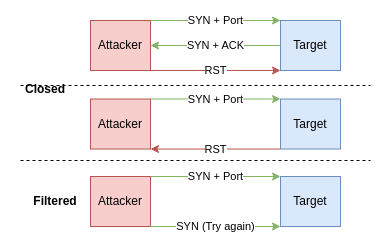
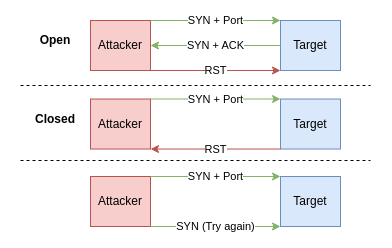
+ <mxCell id="7" value="Open" style="text;html=1;strokeColor=none;fillColor=none;align=center;verticalAlign=middle;whiteSpace=wrap;rounded=0;fontStyle=1" parent="1" vertex="1"><mxGeometry x="20" y="30" width="70" height="20" as="geometry" /></mxCell>
- <mxCell id="8" value="Closed" style="text;html=1;strokeColor=none;fillColor=none;align=center;verticalAlign=middle;whiteSpace=wrap;rounded=0;fontStyle=1" parent="1" vertex="1"><mxGeometry x="10" y="79" width="70" height="20" as="geometry" /></mxCell>
+ <mxCell id="8" value="Closed" style="text;html=1;strokeColor=none;fillColor=none;align=center;verticalAlign=middle;whiteSpace=wrap;rounded=0;fontStyle=1" parent="1" vertex="1"><mxGeometry x="20" y="109" width="70" height="20" as="geometry" /></mxCell>
- <mxCell id="9" value="Filtered" style="text;html=1;strokeColor=none;fillColor=none;align=center;verticalAlign=middle;whiteSpace=wrap;rounded=0;fontStyle=1" parent="1" vertex="1"><mxGeometry x="20" y="191" width="70" height="20" as="geometry" /></mxCell>
